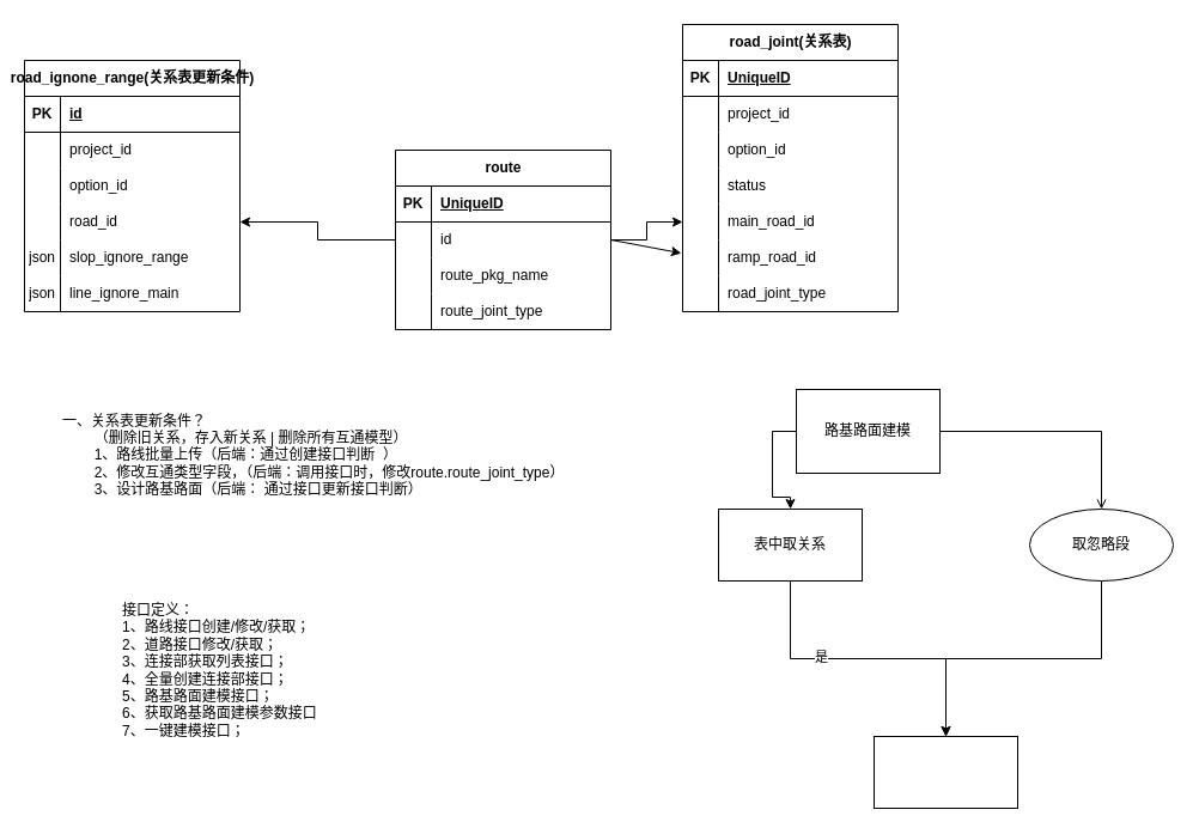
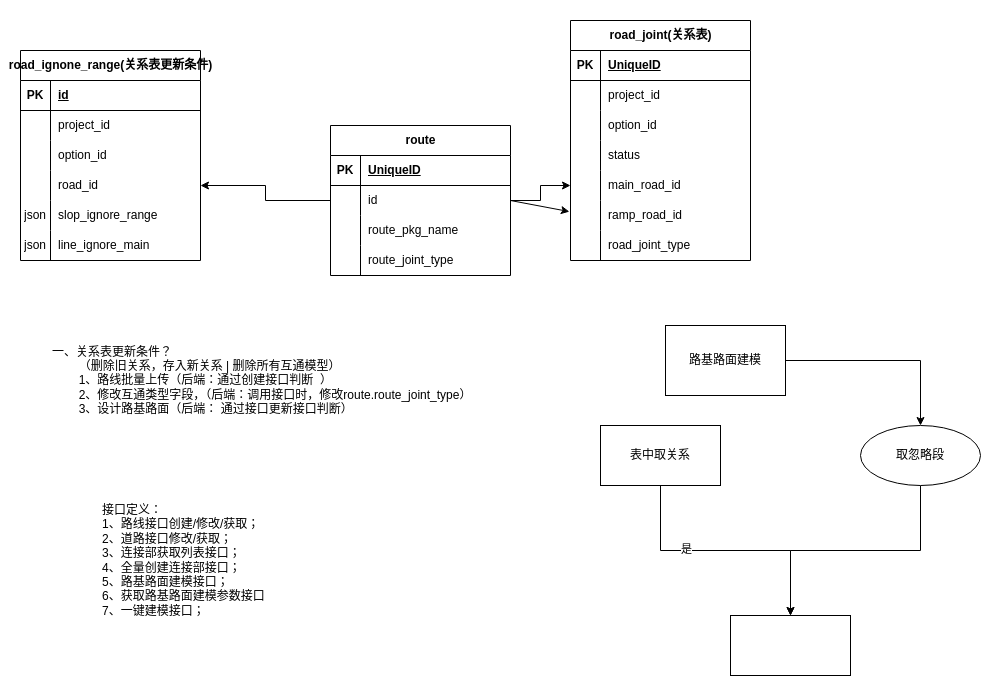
- <mxCell id="62" style="edgeStyle=orthogonalEdgeStyle;rounded=0;orthogonalLoop=1;jettySize=auto;html=1;exitX=0;exitY=0.5;exitDx=0;exitDy=0;entryX=0.5;entryY=0;entryDx=0;entryDy=0;" edge="1" parent="1" source="63" target="67"><mxGeometry relative="1" as="geometry" /></mxCell>
- <mxCell id="61" value="" style="edgeStyle=orthogonalEdgeStyle;rounded=0;orthogonalLoop=1;jettySize=auto;html=1;endArrow=open;" edge="1" parent="1" source="63" target="69"><mxGeometry relative="1" as="geometry" /></mxCell>
+ <mxCell id="61" value="" style="edgeStyle=orthogonalEdgeStyle;rounded=0;orthogonalLoop=1;jettySize=auto;html=1;" edge="1" parent="1" source="63" target="69"><mxGeometry relative="1" as="geometry" /></mxCell>
